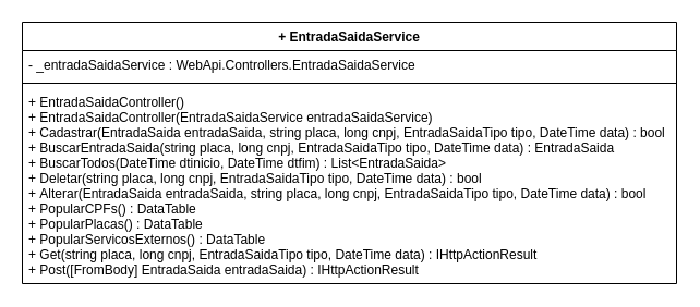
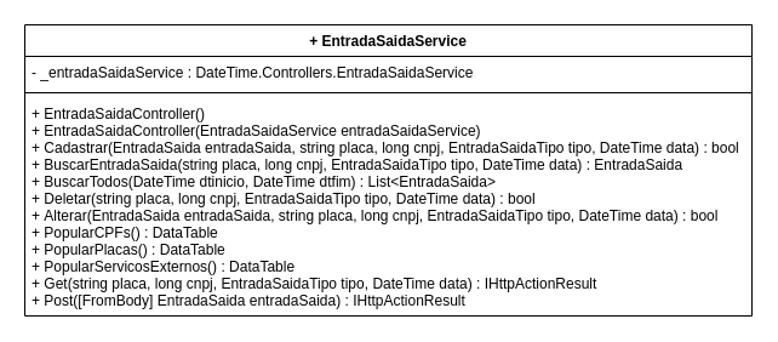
- <mxCell id="3" value="- _entradaSaidaService : WebApi.Controllers.EntradaSaidaService" parent="2" style="text;strokeColor=none;fillColor=none;align=left;verticalAlign=top;spacingLeft=4;spacingRight=4;overflow=hidden;rotatable=0;points=[[0,0.5],[1,0.5]];portConstraint=eastwest;" vertex="1"><mxGeometry as="geometry" y="26" height="26" width="600" /></mxCell>
+ <mxCell id="3" value="- _entradaSaidaService : DateTime.Controllers.EntradaSaidaService" parent="2" style="text;strokeColor=none;fillColor=none;align=left;verticalAlign=top;spacingLeft=4;spacingRight=4;overflow=hidden;rotatable=0;points=[[0,0.5],[1,0.5]];portConstraint=eastwest;" vertex="1"><mxGeometry as="geometry" y="26" height="26" width="600" /></mxCell>
